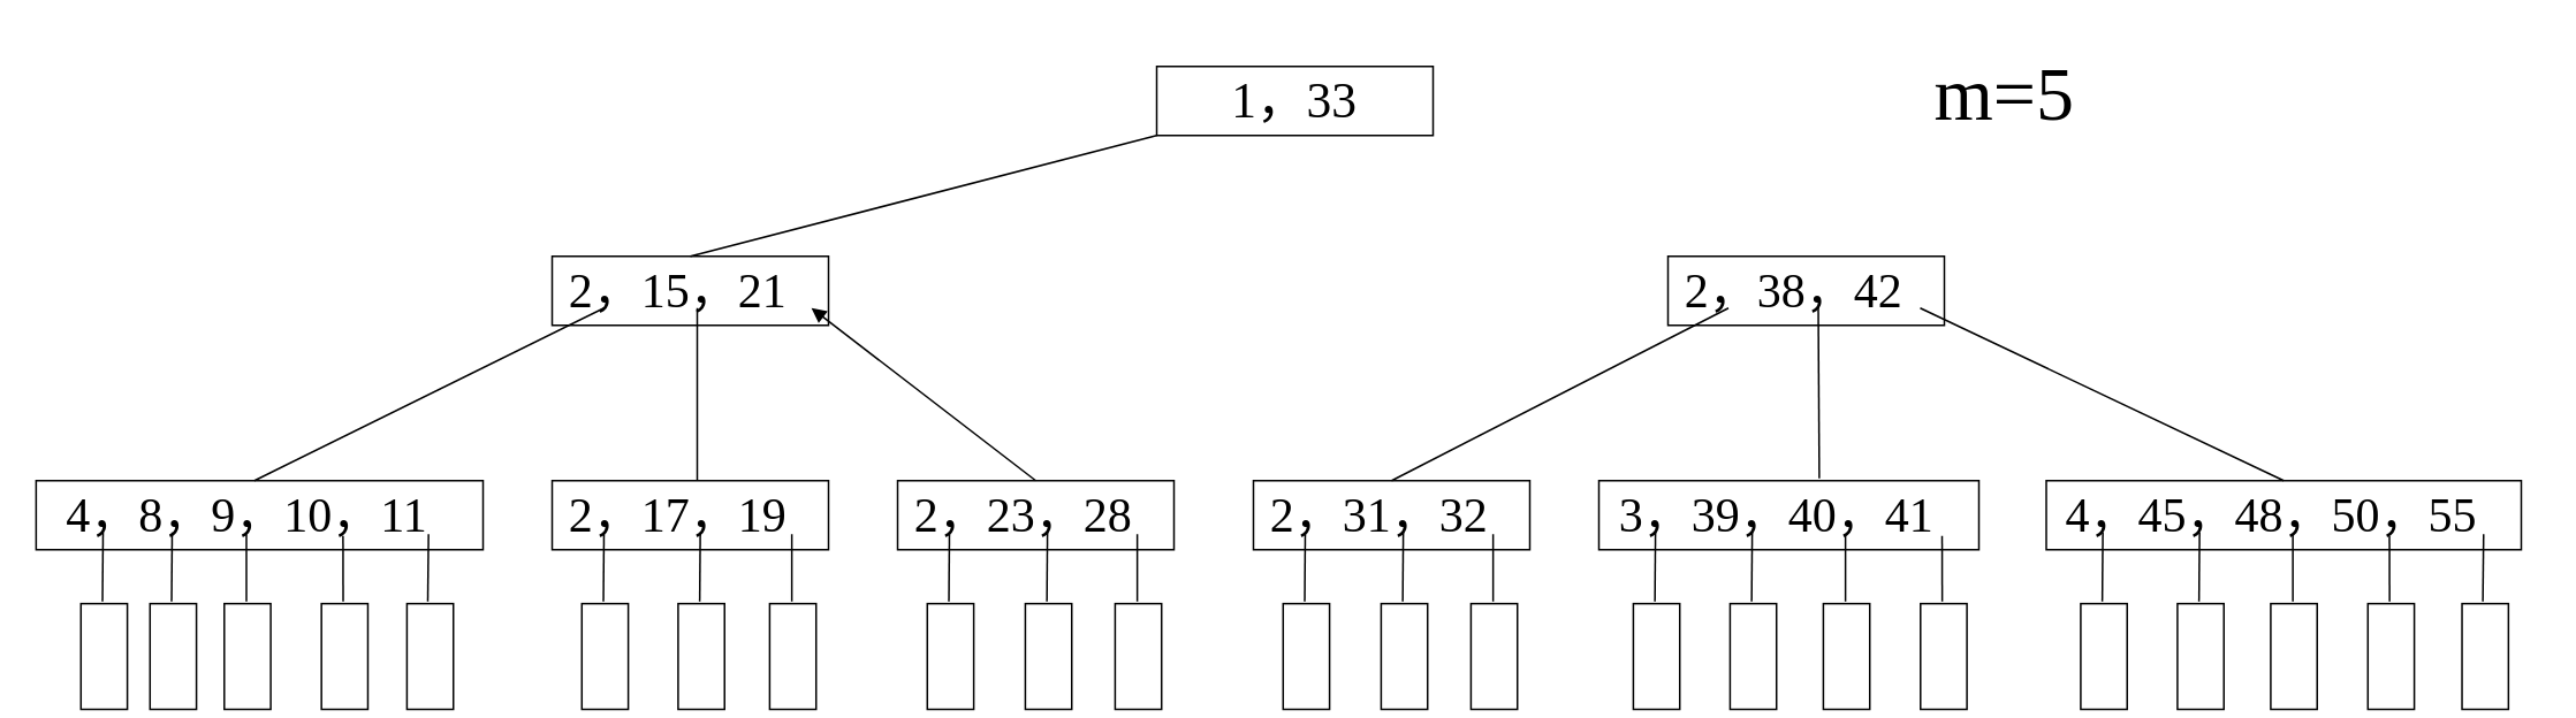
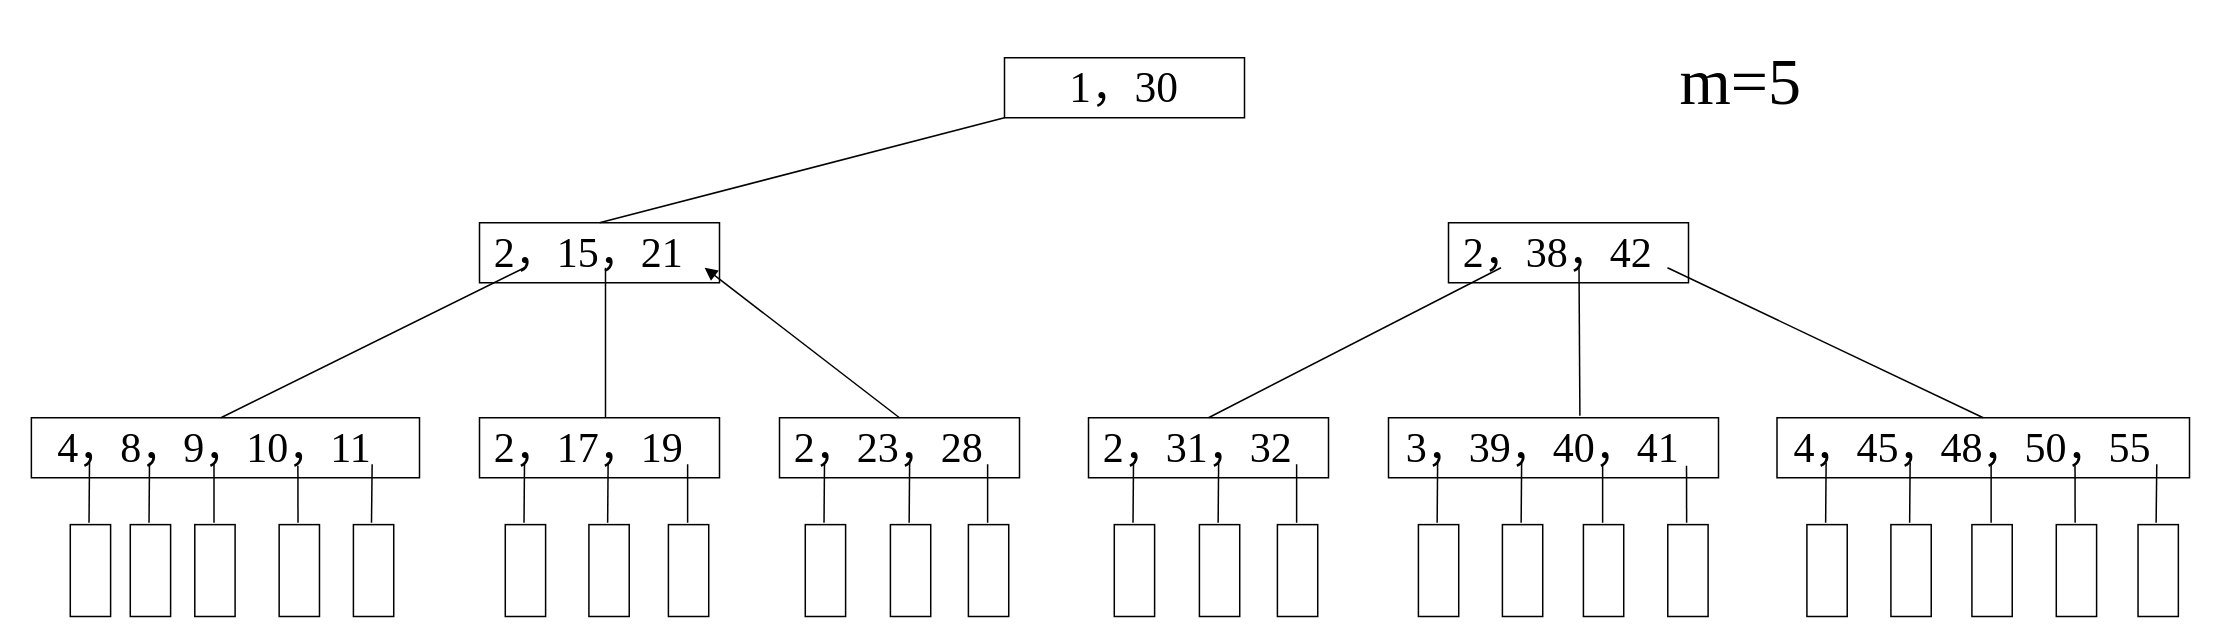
- <mxCell id="62" value="&lt;font face=&quot;Times New Roman&quot;&gt;&lt;span style=&quot;font-size: 29px;&quot;&gt;1，33&lt;/span&gt;&lt;/font&gt;" style="rounded=0;whiteSpace=wrap;html=1;align=center;" vertex="1" parent="1"><mxGeometry x="669" y="38" width="160" height="40" as="geometry" /></mxCell>
+ <mxCell id="62" value="&lt;font face=&quot;Times New Roman&quot;&gt;&lt;span style=&quot;font-size: 29px;&quot;&gt;1，30&lt;/span&gt;&lt;/font&gt;" style="rounded=0;whiteSpace=wrap;html=1;align=center;" vertex="1" parent="1"><mxGeometry x="669" y="38" width="160" height="40" as="geometry" /></mxCell>
